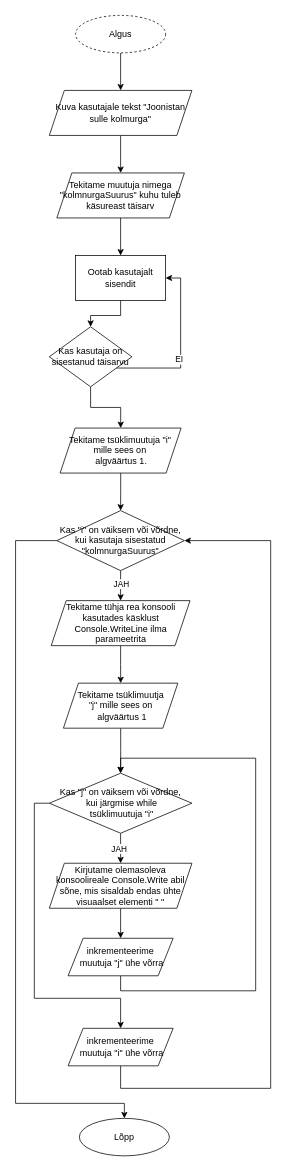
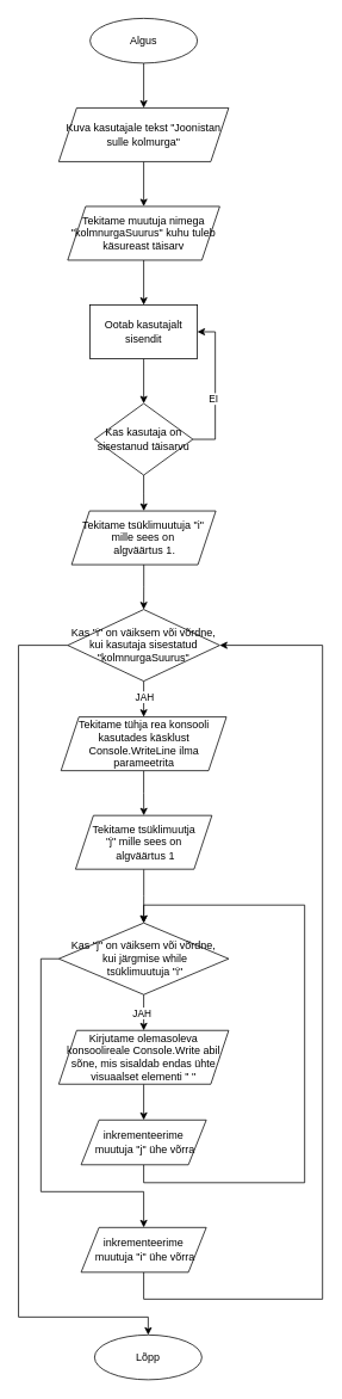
- <mxCell id="3" value="Algus" style="ellipse;whiteSpace=wrap;html=1;dashed=1;" vertex="1" parent="1"><mxGeometry x="100" y="20" width="120" height="50" as="geometry" /></mxCell>
+ <mxCell id="3" value="Algus" style="ellipse;whiteSpace=wrap;html=1;" vertex="1" parent="1"><mxGeometry x="100" y="20" width="120" height="50" as="geometry" /></mxCell>
- <mxCell id="15" value="Kas kasutaja on sisestanud täisarvu" style="rhombus;whiteSpace=wrap;html=1;" vertex="1" parent="1"><mxGeometry x="65" y="435" width="110" height="80" as="geometry" /></mxCell>
+ <mxCell id="15" value="Kas kasutaja on sisestanud täisarvu" style="rhombus;whiteSpace=wrap;html=1;" vertex="1" parent="1"><mxGeometry x="105" y="450" width="110" height="80" as="geometry" /></mxCell>
